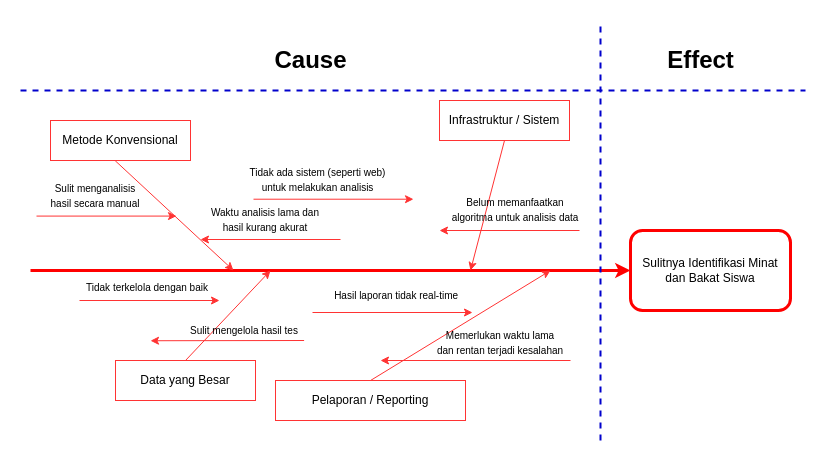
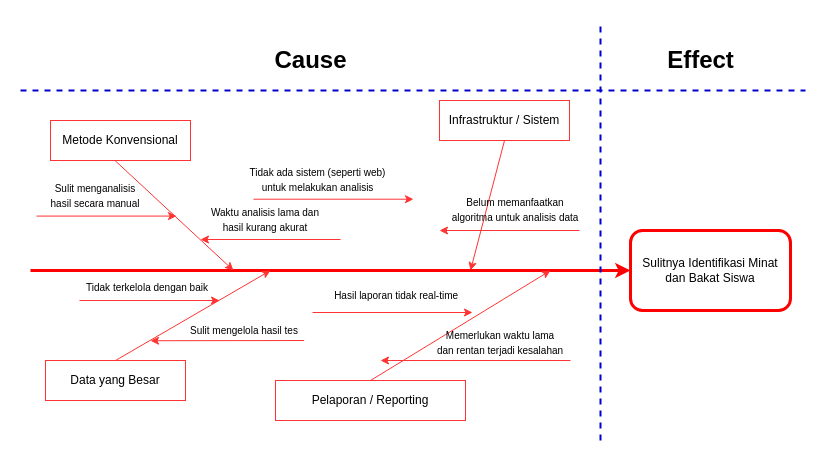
- <mxCell id="7" value="Data yang Besar" style="rounded=0;whiteSpace=wrap;html=1;strokeColor=#FF3333;" parent="1" vertex="1"><mxGeometry x="115" y="360" width="140" height="40" as="geometry" /></mxCell>
+ <mxCell id="7" value="Data yang Besar" style="rounded=0;whiteSpace=wrap;html=1;strokeColor=#FF3333;" parent="1" vertex="1"><mxGeometry x="45" y="360" width="140" height="40" as="geometry" /></mxCell>
